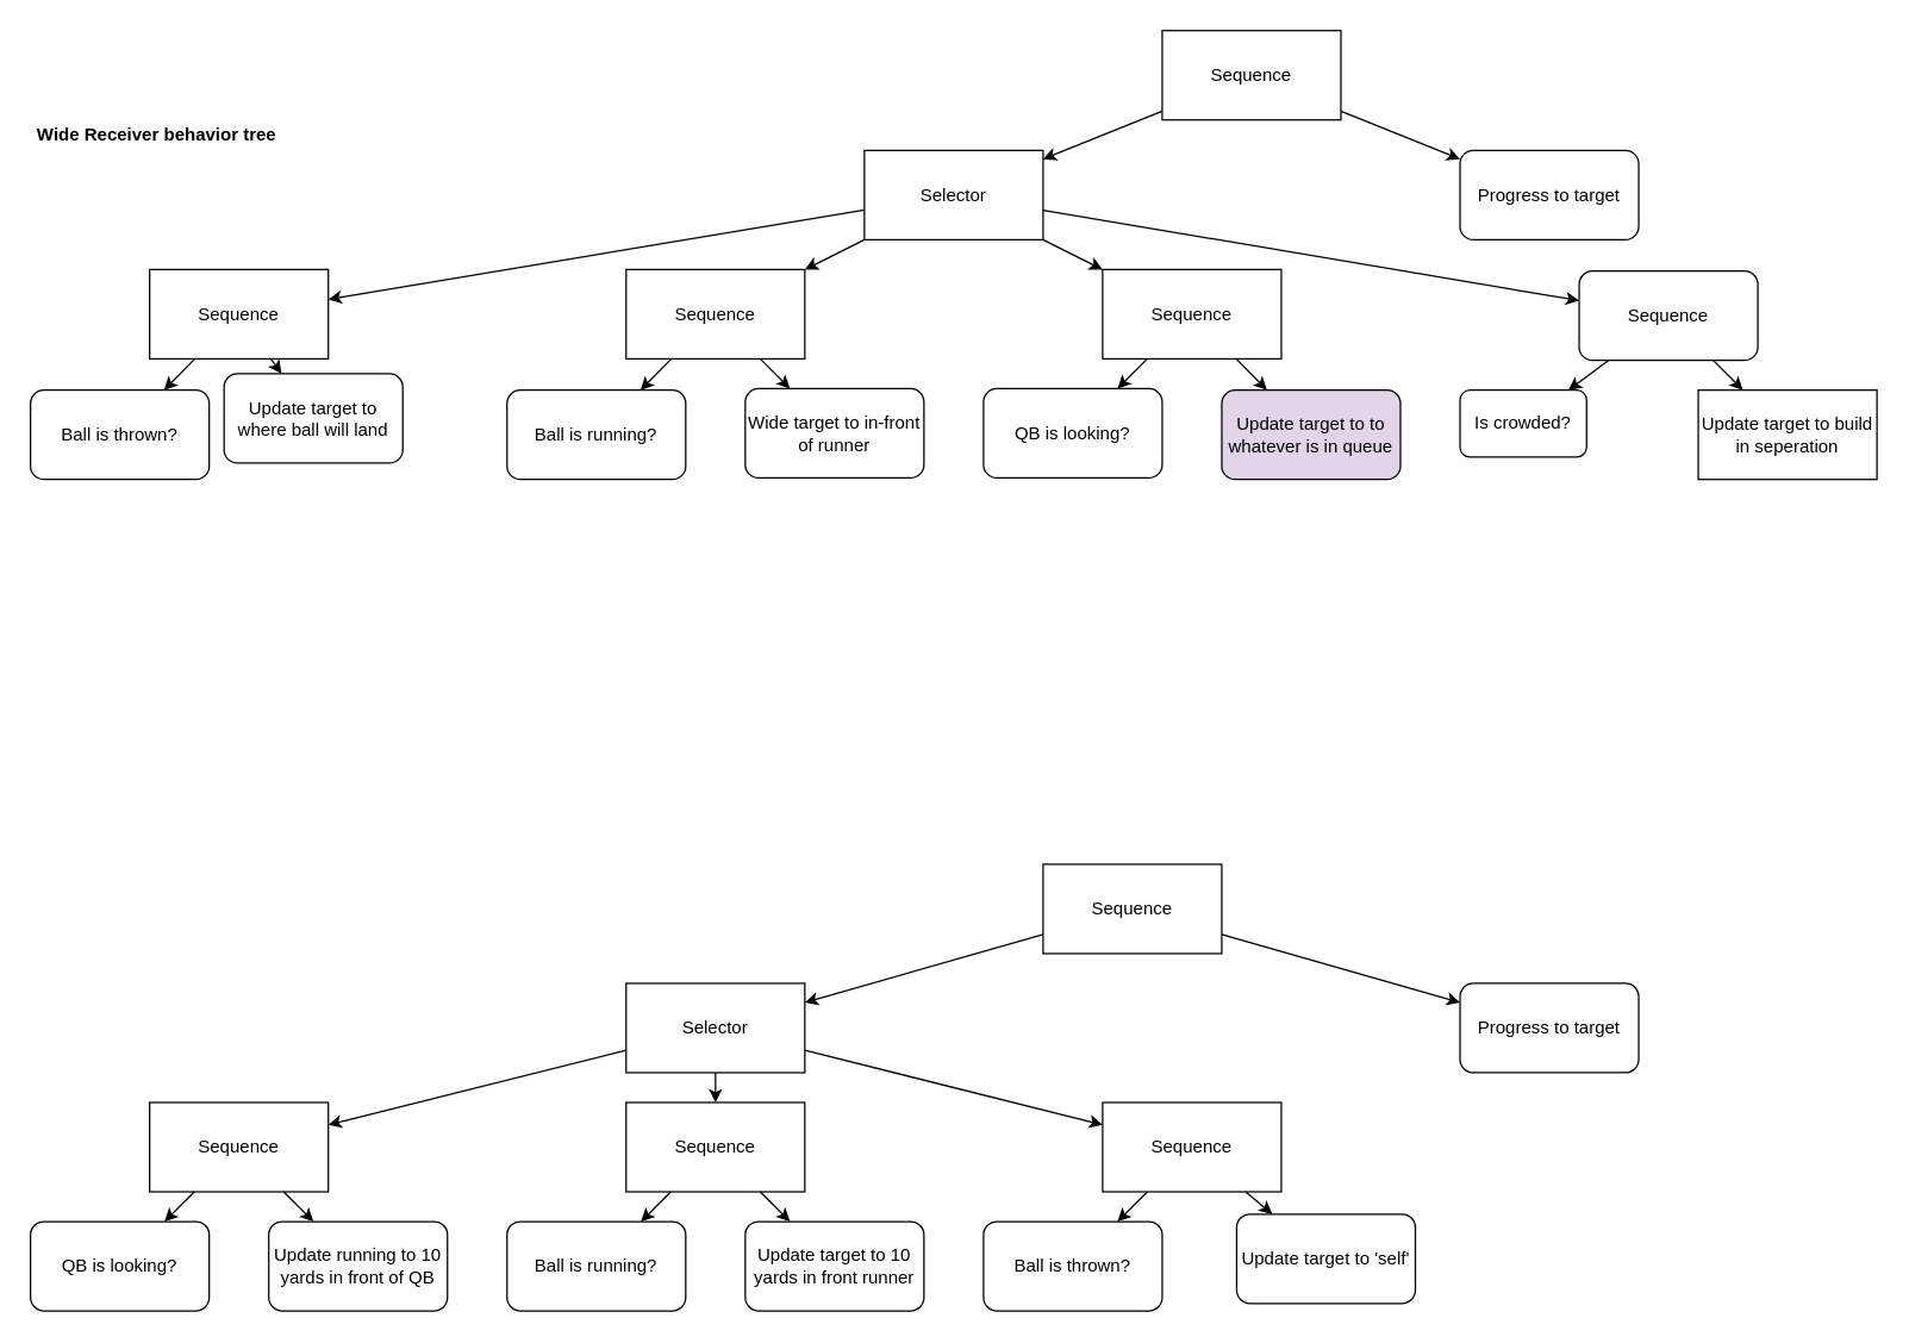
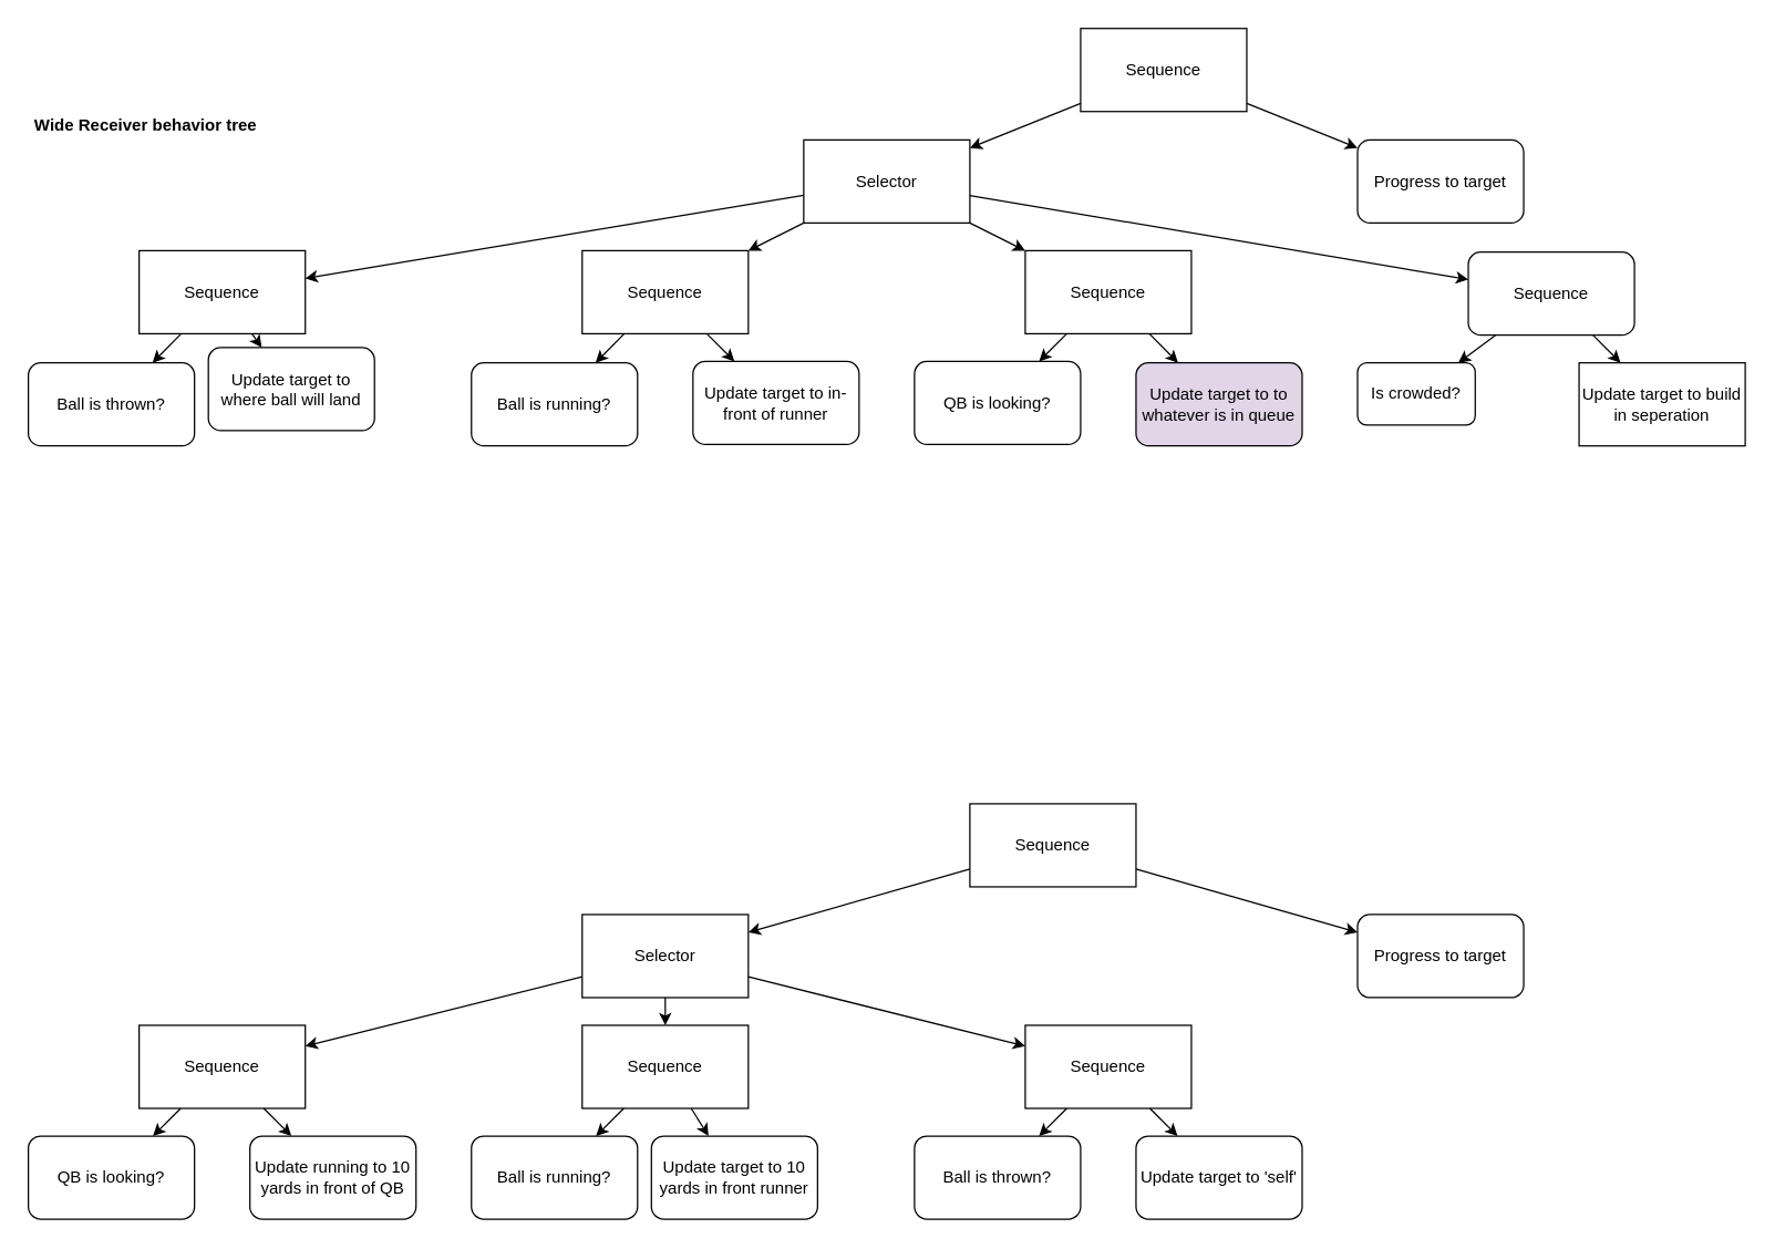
- <mxCell id="12" value="Wide target to in-front of runner" style="rounded=1;whiteSpace=wrap;html=1;" vertex="1" parent="1"><mxGeometry x="500" y="260.5" width="120" height="60" as="geometry" /></mxCell>
+ <mxCell id="12" value="Update target to in-front of runner" style="rounded=1;whiteSpace=wrap;html=1;" vertex="1" parent="1"><mxGeometry x="500" y="260.5" width="120" height="60" as="geometry" /></mxCell>
- <mxCell id="39" value="Update target to 'self'" style="rounded=1;whiteSpace=wrap;html=1;" vertex="1" parent="1"><mxGeometry x="830" y="815" width="120" height="60" as="geometry" /></mxCell>
+ <mxCell id="39" value="Update target to 'self'" style="rounded=1;whiteSpace=wrap;html=1;" vertex="1" parent="1"><mxGeometry x="820" y="820" width="120" height="60" as="geometry" /></mxCell>
- <mxCell id="31" value="Update target to 10 yards in front runner" style="rounded=1;whiteSpace=wrap;html=1;" vertex="1" parent="1"><mxGeometry x="500" y="820" width="120" height="60" as="geometry" /></mxCell>
+ <mxCell id="31" value="Update target to 10 yards in front runner" style="rounded=1;whiteSpace=wrap;html=1;" vertex="1" parent="1"><mxGeometry x="470" y="820" width="120" height="60" as="geometry" /></mxCell>
